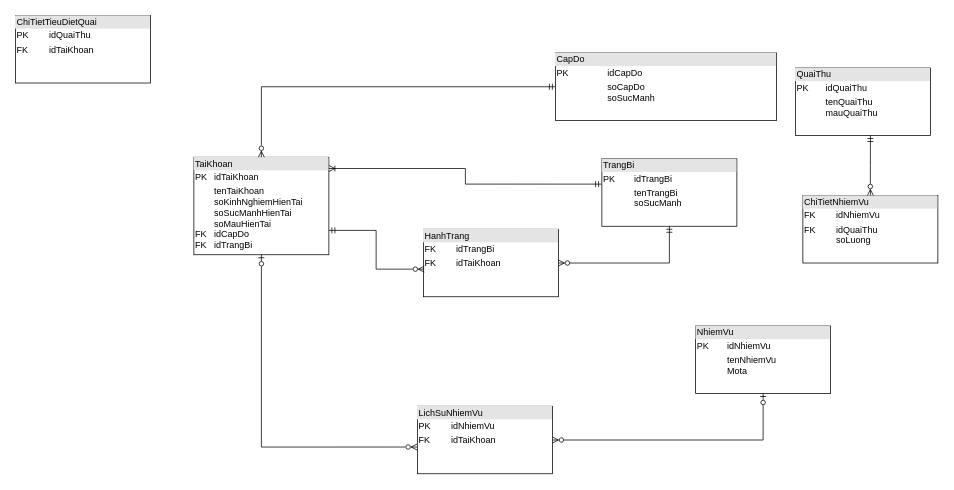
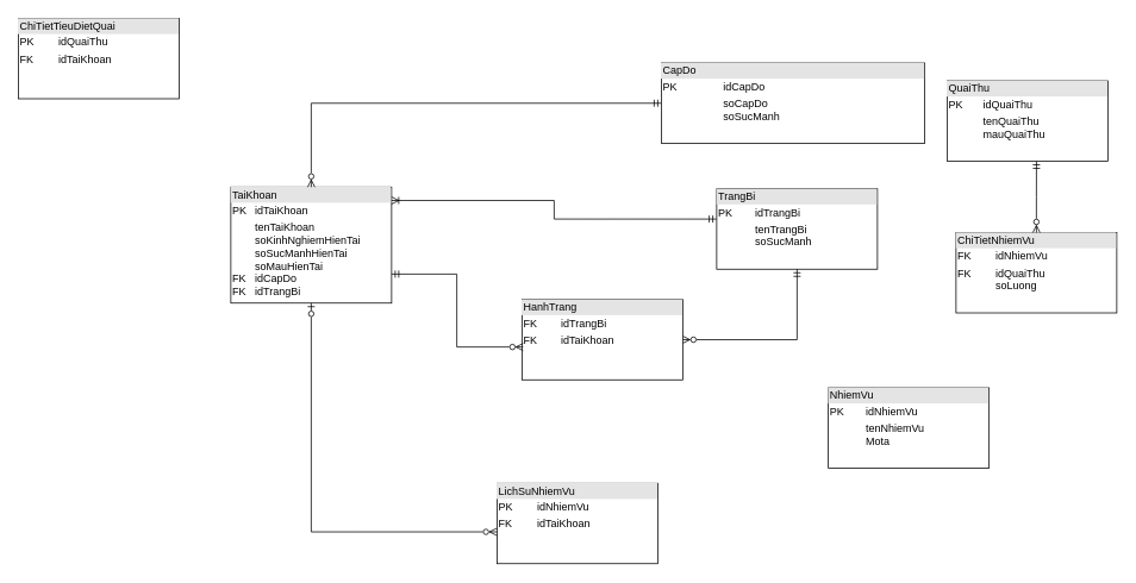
- <mxCell id="16" value="&lt;div style=&quot;box-sizing: border-box; width: 100%; background: rgb(228, 228, 228); padding: 2px;&quot;&gt;HanhTrang&lt;/div&gt;&lt;table style=&quot;width:100%;font-size:1em;&quot; cellpadding=&quot;2&quot; cellspacing=&quot;0&quot;&gt;&lt;tbody&gt;&lt;tr&gt;&lt;td&gt;FK&lt;/td&gt;&lt;td&gt;idTrangBi&lt;/td&gt;&lt;/tr&gt;&lt;tr&gt;&lt;td&gt;FK&lt;br&gt;&lt;br&gt;&lt;/td&gt;&lt;td&gt;idTaiKhoan&lt;br&gt;&lt;br&gt;&lt;/td&gt;&lt;/tr&gt;&lt;/tbody&gt;&lt;/table&gt;" style="verticalAlign=top;align=left;overflow=fill;html=1;whiteSpace=wrap;" vertex="1" parent="1"><mxGeometry x="564" y="305" width="180" height="90" as="geometry" /></mxCell>
+ <mxCell id="16" value="&lt;div style=&quot;box-sizing: border-box; width: 100%; background: rgb(228, 228, 228); padding: 2px;&quot;&gt;HanhTrang&lt;/div&gt;&lt;table style=&quot;width:100%;font-size:1em;&quot; cellpadding=&quot;2&quot; cellspacing=&quot;0&quot;&gt;&lt;tbody&gt;&lt;tr&gt;&lt;td&gt;FK&lt;/td&gt;&lt;td&gt;idTrangBi&lt;/td&gt;&lt;/tr&gt;&lt;tr&gt;&lt;td&gt;FK&lt;br&gt;&lt;br&gt;&lt;/td&gt;&lt;td&gt;idTaiKhoan&lt;br&gt;&lt;br&gt;&lt;/td&gt;&lt;/tr&gt;&lt;/tbody&gt;&lt;/table&gt;" style="verticalAlign=top;align=left;overflow=fill;html=1;whiteSpace=wrap;" vertex="1" parent="1"><mxGeometry x="584" y="335" width="180" height="90" as="geometry" /></mxCell>
- <mxCell id="10" style="edgeStyle=orthogonalEdgeStyle;rounded=0;orthogonalLoop=1;jettySize=auto;html=1;exitX=1;exitY=0.5;exitDx=0;exitDy=0;endArrow=ERzeroToOne;endFill=0;startArrow=ERzeroToMany;startFill=0;" parent="1" source="11" target="9" edge="1"><mxGeometry relative="1" as="geometry" /></mxCell>
